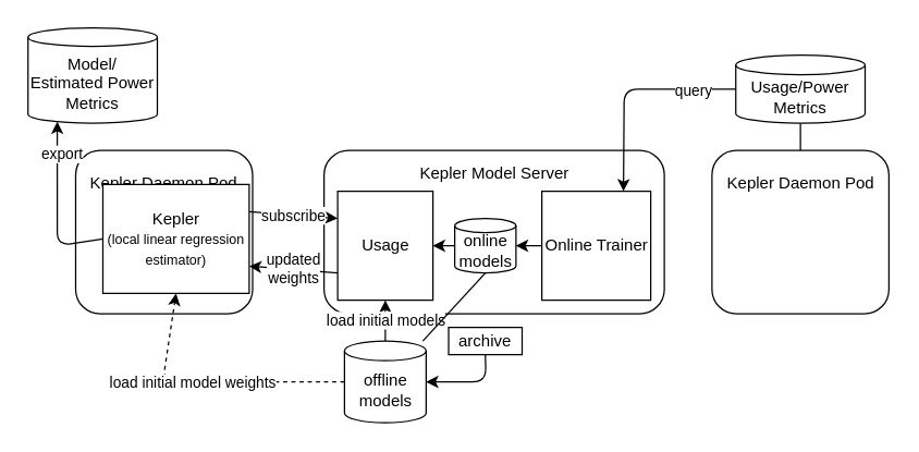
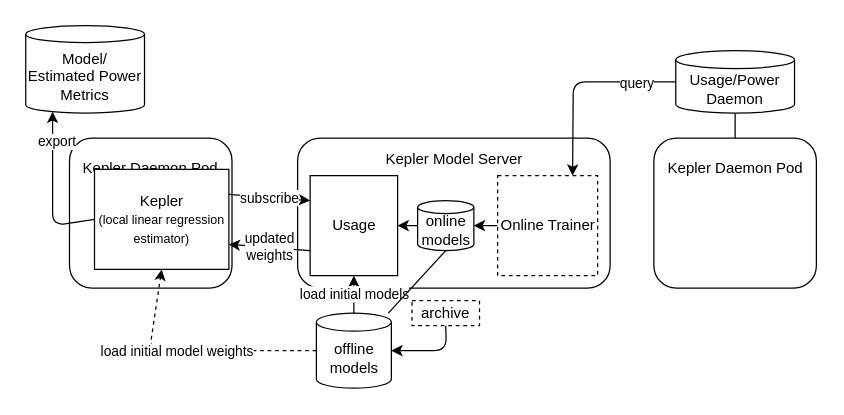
- <mxCell id="26" value="Usage/Power&lt;br&gt;Metrics" style="shape=cylinder3;whiteSpace=wrap;html=1;boundedLbl=1;backgroundOutline=1;size=7.2;" vertex="1" parent="1"><mxGeometry x="540" y="40" width="95" height="50" as="geometry" /></mxCell>
+ <mxCell id="26" value="Usage/Power&lt;br&gt;Daemon" style="shape=cylinder3;whiteSpace=wrap;html=1;boundedLbl=1;backgroundOutline=1;size=7.2;" vertex="1" parent="1"><mxGeometry x="540" y="40" width="95" height="50" as="geometry" /></mxCell>
- <mxCell id="15" value="Online Trainer" style="rounded=0;whiteSpace=wrap;html=1;" vertex="1" parent="1"><mxGeometry x="397.5" y="140" width="80" height="80" as="geometry" /></mxCell>
+ <mxCell id="15" value="Online Trainer" style="rounded=0;whiteSpace=wrap;html=1;dashed=1;" vertex="1" parent="1"><mxGeometry x="397.5" y="140" width="80" height="80" as="geometry" /></mxCell>
- <mxCell id="23" value="archive" style="rounded=0;whiteSpace=wrap;html=1;" vertex="1" parent="1"><mxGeometry x="329" y="240" width="54" height="20" as="geometry" /></mxCell>
+ <mxCell id="23" value="archive" style="rounded=0;whiteSpace=wrap;html=1;dashed=1;" vertex="1" parent="1"><mxGeometry x="329" y="240" width="54" height="20" as="geometry" /></mxCell>
